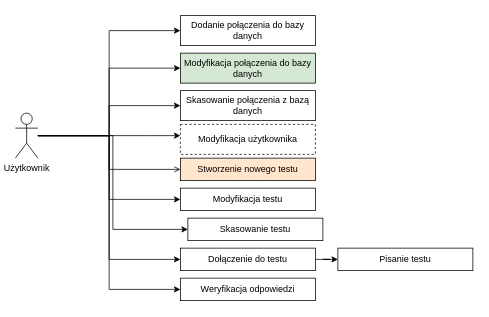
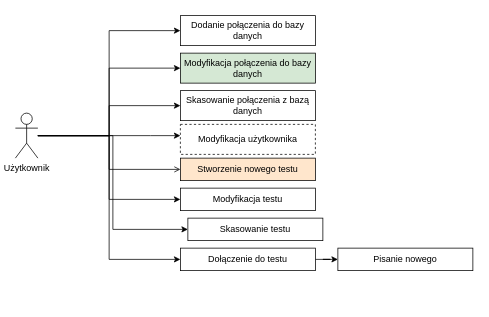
- <mxCell id="21" value="Pisanie testu" style="rounded=0;whiteSpace=wrap;html=1;" vertex="1" parent="1"><mxGeometry x="450" y="330" width="180" height="30" as="geometry" /></mxCell>
+ <mxCell id="21" value="Pisanie nowego" style="rounded=0;whiteSpace=wrap;html=1;" vertex="1" parent="1"><mxGeometry x="450" y="330" width="180" height="30" as="geometry" /></mxCell>
- <mxCell id="10" style="edgeStyle=orthogonalEdgeStyle;rounded=0;orthogonalLoop=1;jettySize=auto;html=1;entryX=0;entryY=0.5;entryDx=0;entryDy=0;" edge="1" parent="1" source="11" target="22"><mxGeometry relative="1" as="geometry" /></mxCell>
- <mxCell id="22" value="Weryfikacja odpowiedzi" style="rounded=0;whiteSpace=wrap;html=1;" vertex="1" parent="1"><mxGeometry x="240" y="370" width="180" height="30" as="geometry" /></mxCell>
